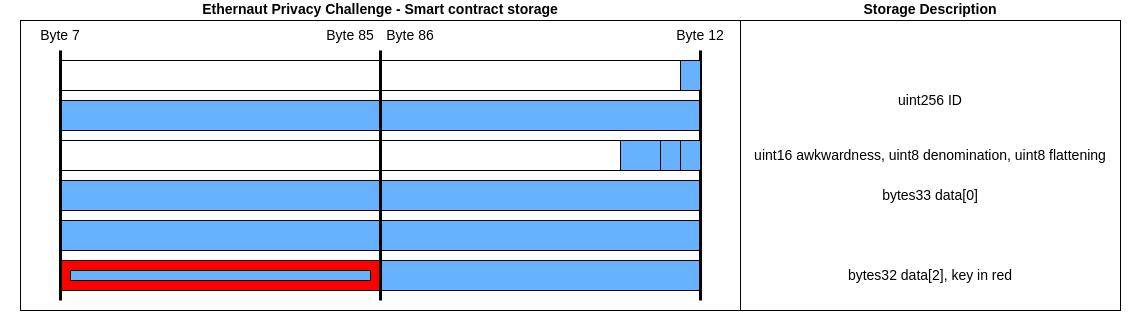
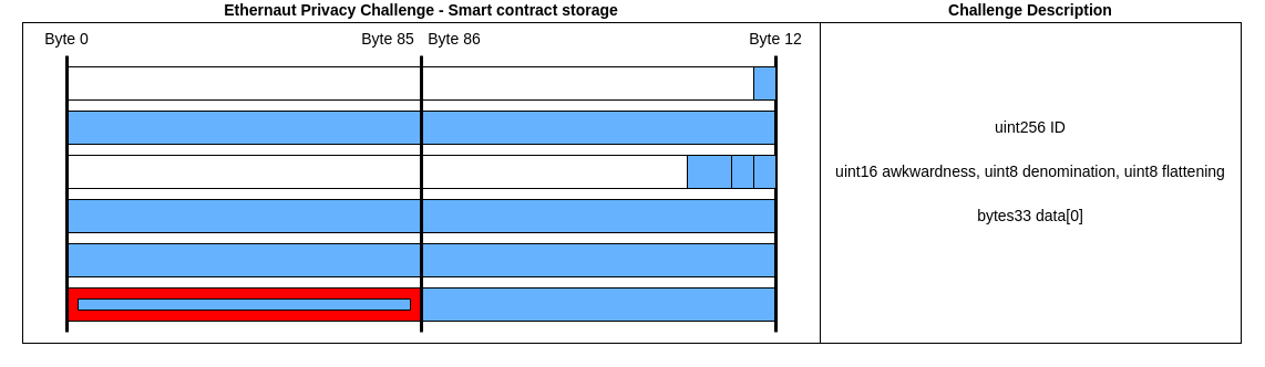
- <mxCell id="22" value="&lt;b&gt;Storage Description&lt;/b&gt;" style="rounded=0;whiteSpace=wrap;html=1;fontSize=14;fillColor=none;labelPosition=center;verticalLabelPosition=top;align=center;verticalAlign=bottom;" vertex="1" parent="1"><mxGeometry x="740" y="20" width="380" height="290" as="geometry" /></mxCell>
+ <mxCell id="22" value="&lt;b&gt;Challenge Description&lt;/b&gt;" style="rounded=0;whiteSpace=wrap;html=1;fontSize=14;fillColor=none;labelPosition=center;verticalLabelPosition=top;align=center;verticalAlign=bottom;" vertex="1" parent="1"><mxGeometry x="740" y="20" width="380" height="290" as="geometry" /></mxCell>
- <mxCell id="6" value="Byte 7" style="text;html=1;strokeColor=none;fillColor=none;align=center;verticalAlign=middle;whiteSpace=wrap;rounded=0;fontSize=14;" vertex="1" parent="1"><mxGeometry x="30" y="20" width="60" height="30" as="geometry" /></mxCell>
+ <mxCell id="6" value="Byte 0" style="text;html=1;strokeColor=none;fillColor=none;align=center;verticalAlign=middle;whiteSpace=wrap;rounded=0;fontSize=14;" vertex="1" parent="1"><mxGeometry x="30" y="20" width="60" height="30" as="geometry" /></mxCell>
- <mxCell id="23" value="uint256 ID" style="text;html=1;strokeColor=none;fillColor=none;align=center;verticalAlign=middle;whiteSpace=wrap;rounded=0;fontSize=14;" vertex="1" parent="1"><mxGeometry x="750" y="85" width="360" height="30" as="geometry" /></mxCell>
+ <mxCell id="23" value="uint256 ID" style="text;html=1;strokeColor=none;fillColor=none;align=center;verticalAlign=middle;whiteSpace=wrap;rounded=0;fontSize=14;" vertex="1" parent="1"><mxGeometry x="750" y="100" width="360" height="30" as="geometry" /></mxCell>
- <mxCell id="26" value="bytes32 data[2], key in red" style="text;html=1;strokeColor=none;fillColor=none;align=center;verticalAlign=middle;whiteSpace=wrap;rounded=0;fontSize=14;" vertex="1" parent="1"><mxGeometry x="750" y="260" width="360" height="30" as="geometry" /></mxCell>
